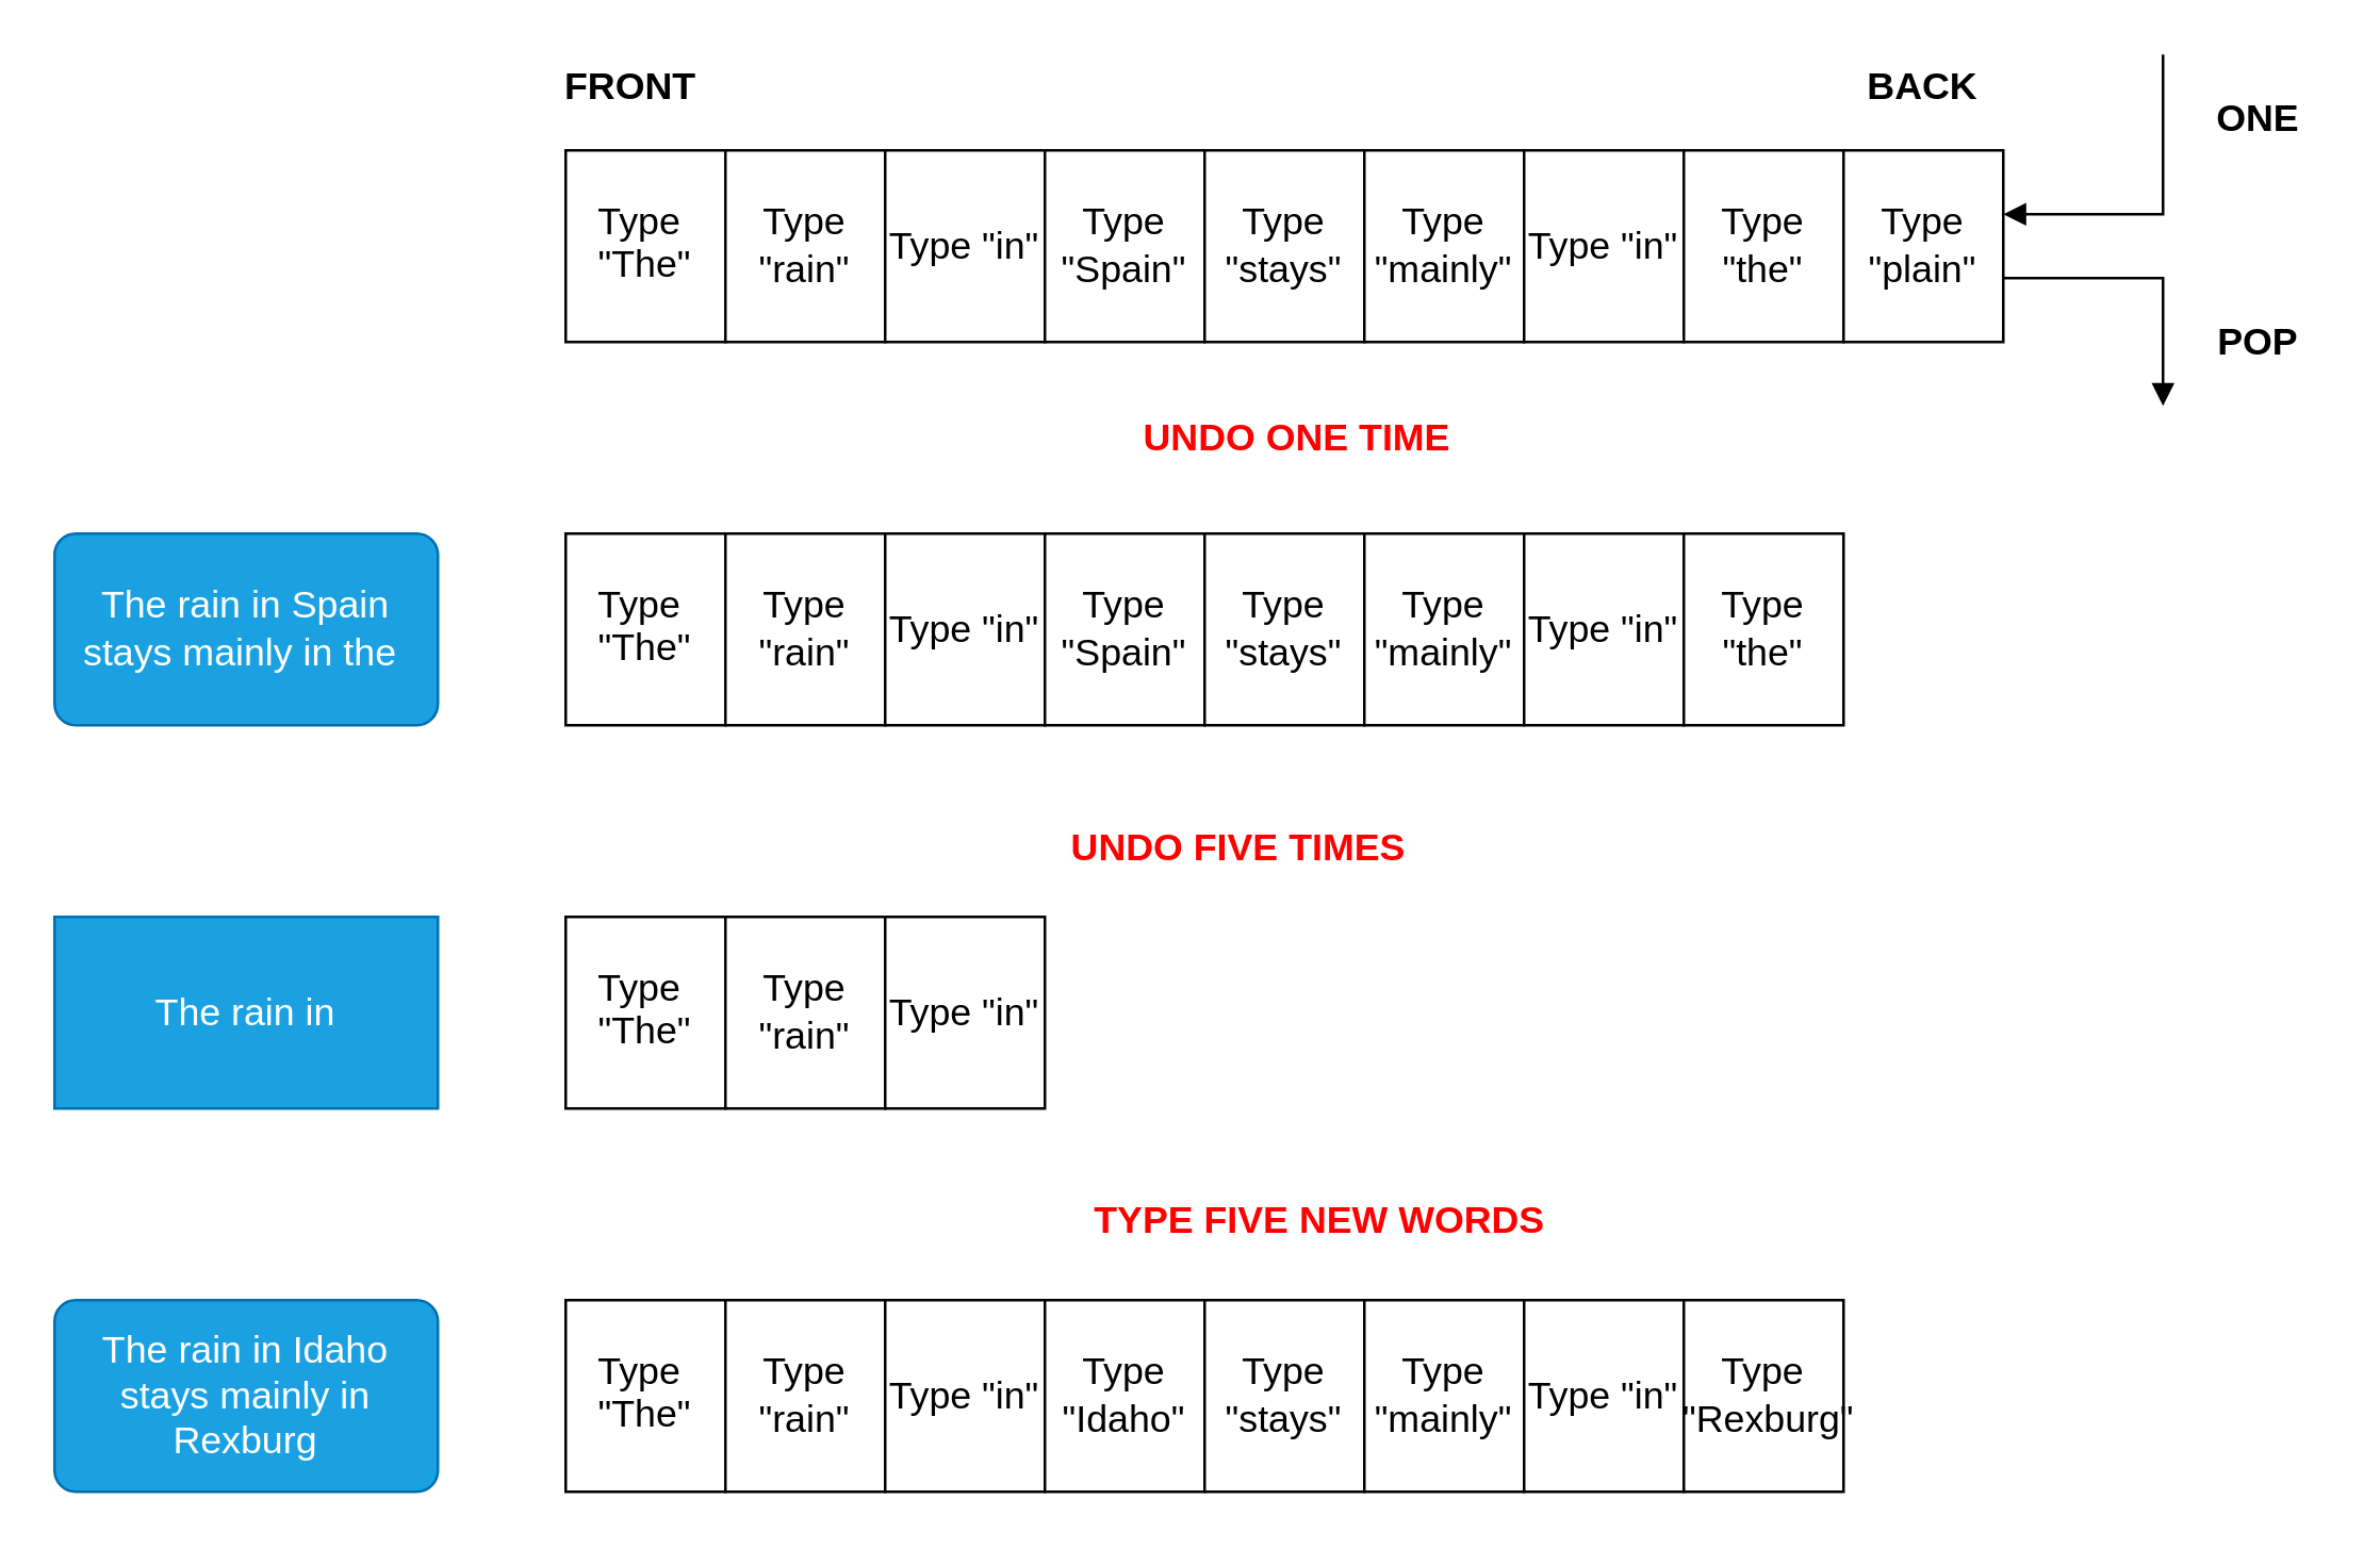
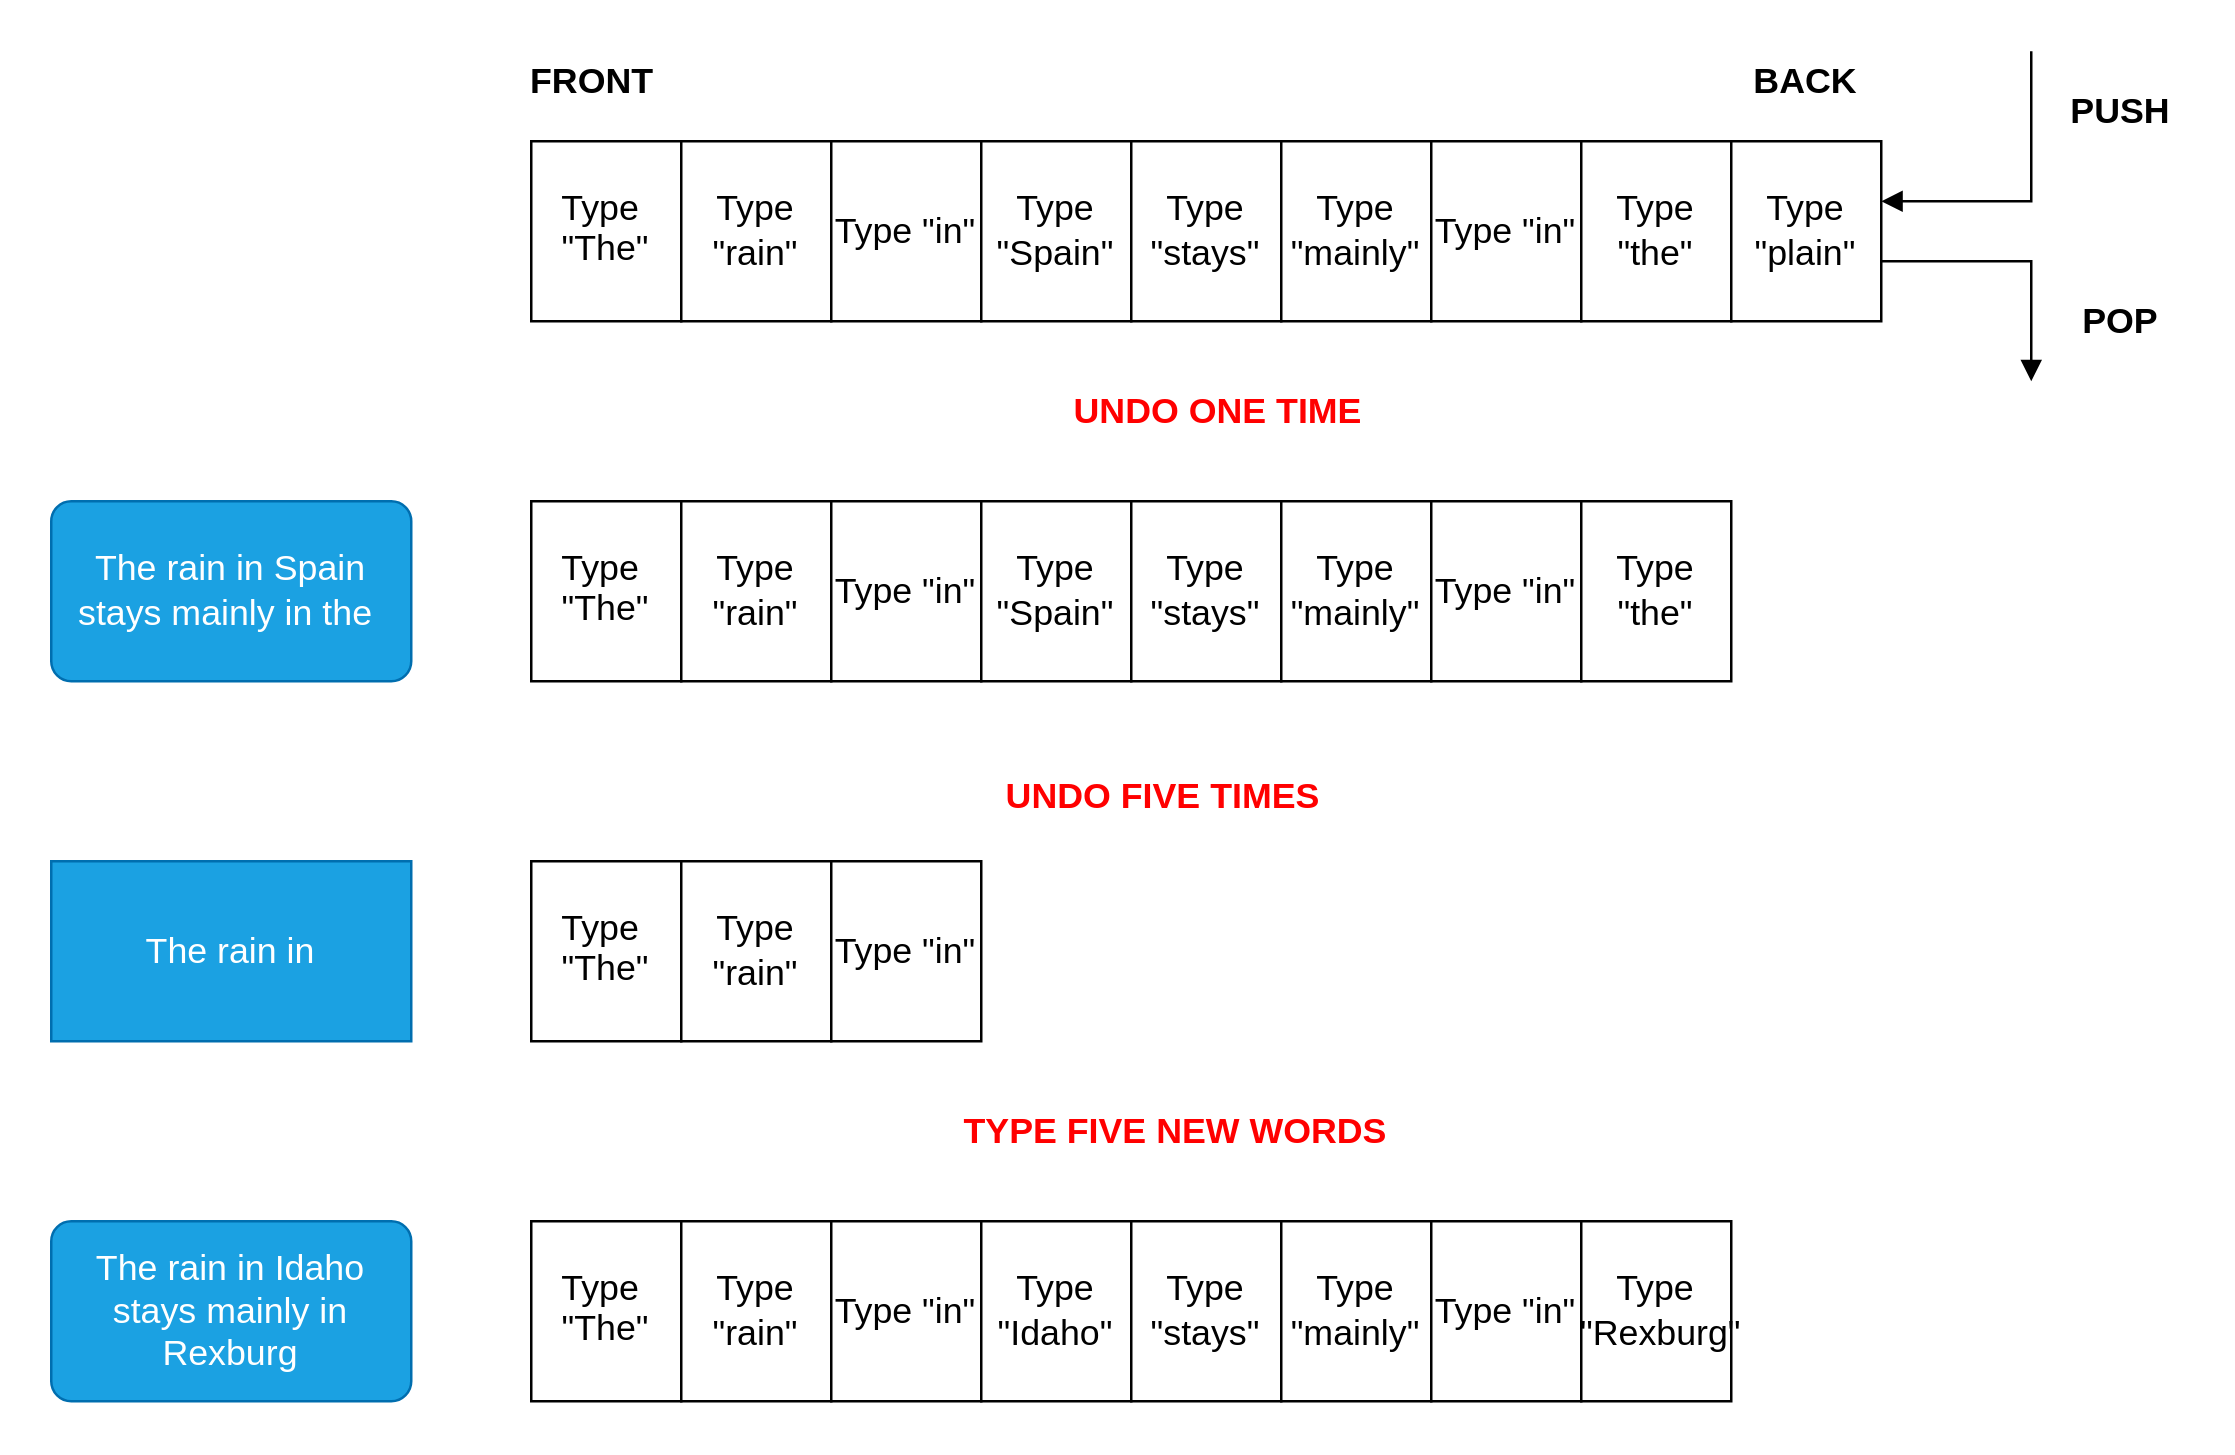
- <mxCell id="15" value="ONE" style="html=1;overflow=block;blockSpacing=1;whiteSpace=wrap;fontSize=14.3;fontFamily=Arimo;fontColor=default;fontStyle=1;align=center;spacing=0;strokeOpacity=0;fillOpacity=0;fillColor=#000000;" vertex="1" parent="1"><mxGeometry x="824" y="32" width="48" height="24" as="geometry" /></mxCell>
+ <mxCell id="15" value="PUSH" style="html=1;overflow=block;blockSpacing=1;whiteSpace=wrap;fontSize=14.3;fontFamily=Arimo;fontColor=default;fontStyle=1;align=center;spacing=0;strokeOpacity=0;fillOpacity=0;fillColor=#000000;" vertex="1" parent="1"><mxGeometry x="824" y="32" width="48" height="24" as="geometry" /></mxCell>
- <mxCell id="32" value="TYPE FIVE NEW WORDS" style="html=1;overflow=block;blockSpacing=1;whiteSpace=wrap;fontSize=14.3;fontFamily=Arimo;fontColor=#ff0000;fontStyle=1;align=center;spacing=0;strokeOpacity=0;fillOpacity=0;fillColor=#000000;" vertex="1" parent="1"><mxGeometry x="368" y="440" width="255" height="35" as="geometry" /></mxCell>
+ <mxCell id="32" value="TYPE FIVE NEW WORDS" style="html=1;overflow=block;blockSpacing=1;whiteSpace=wrap;fontSize=14.3;fontFamily=Arimo;fontColor=#ff0000;fontStyle=1;align=center;spacing=0;strokeOpacity=0;fillOpacity=0;fillColor=#000000;" vertex="1" parent="1"><mxGeometry x="368" y="440" width="204" height="24" as="geometry" /></mxCell>
